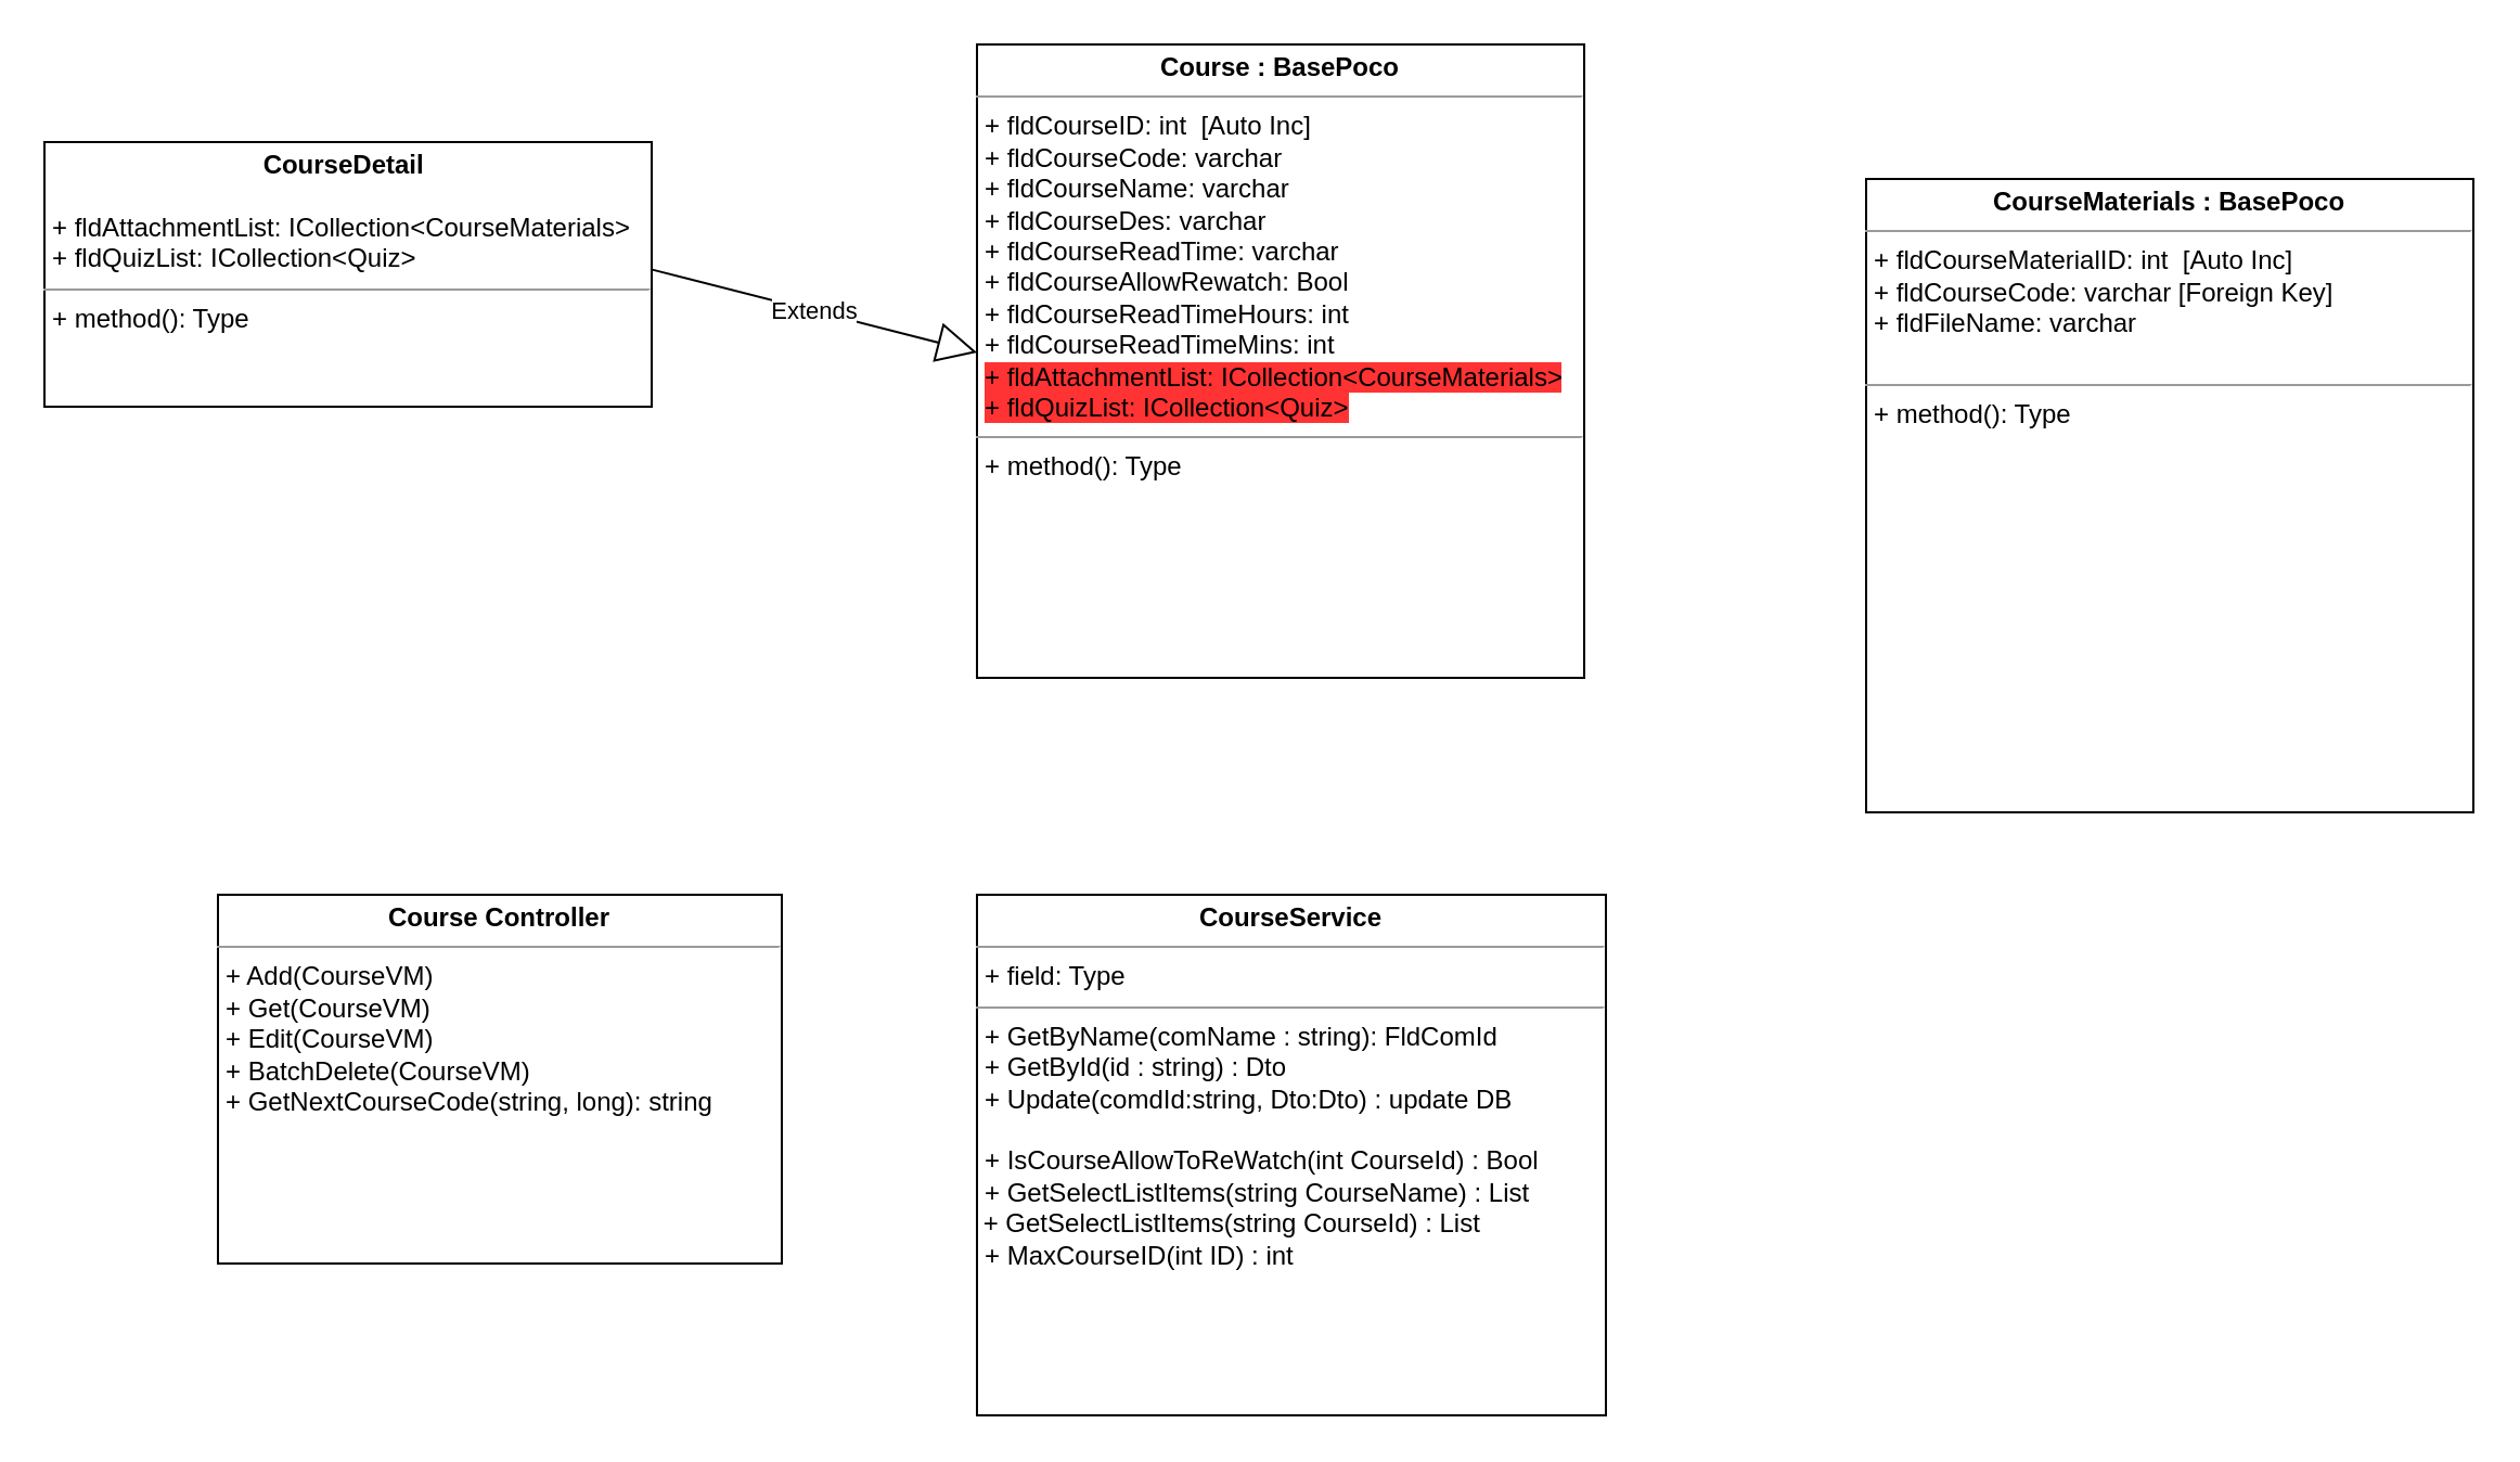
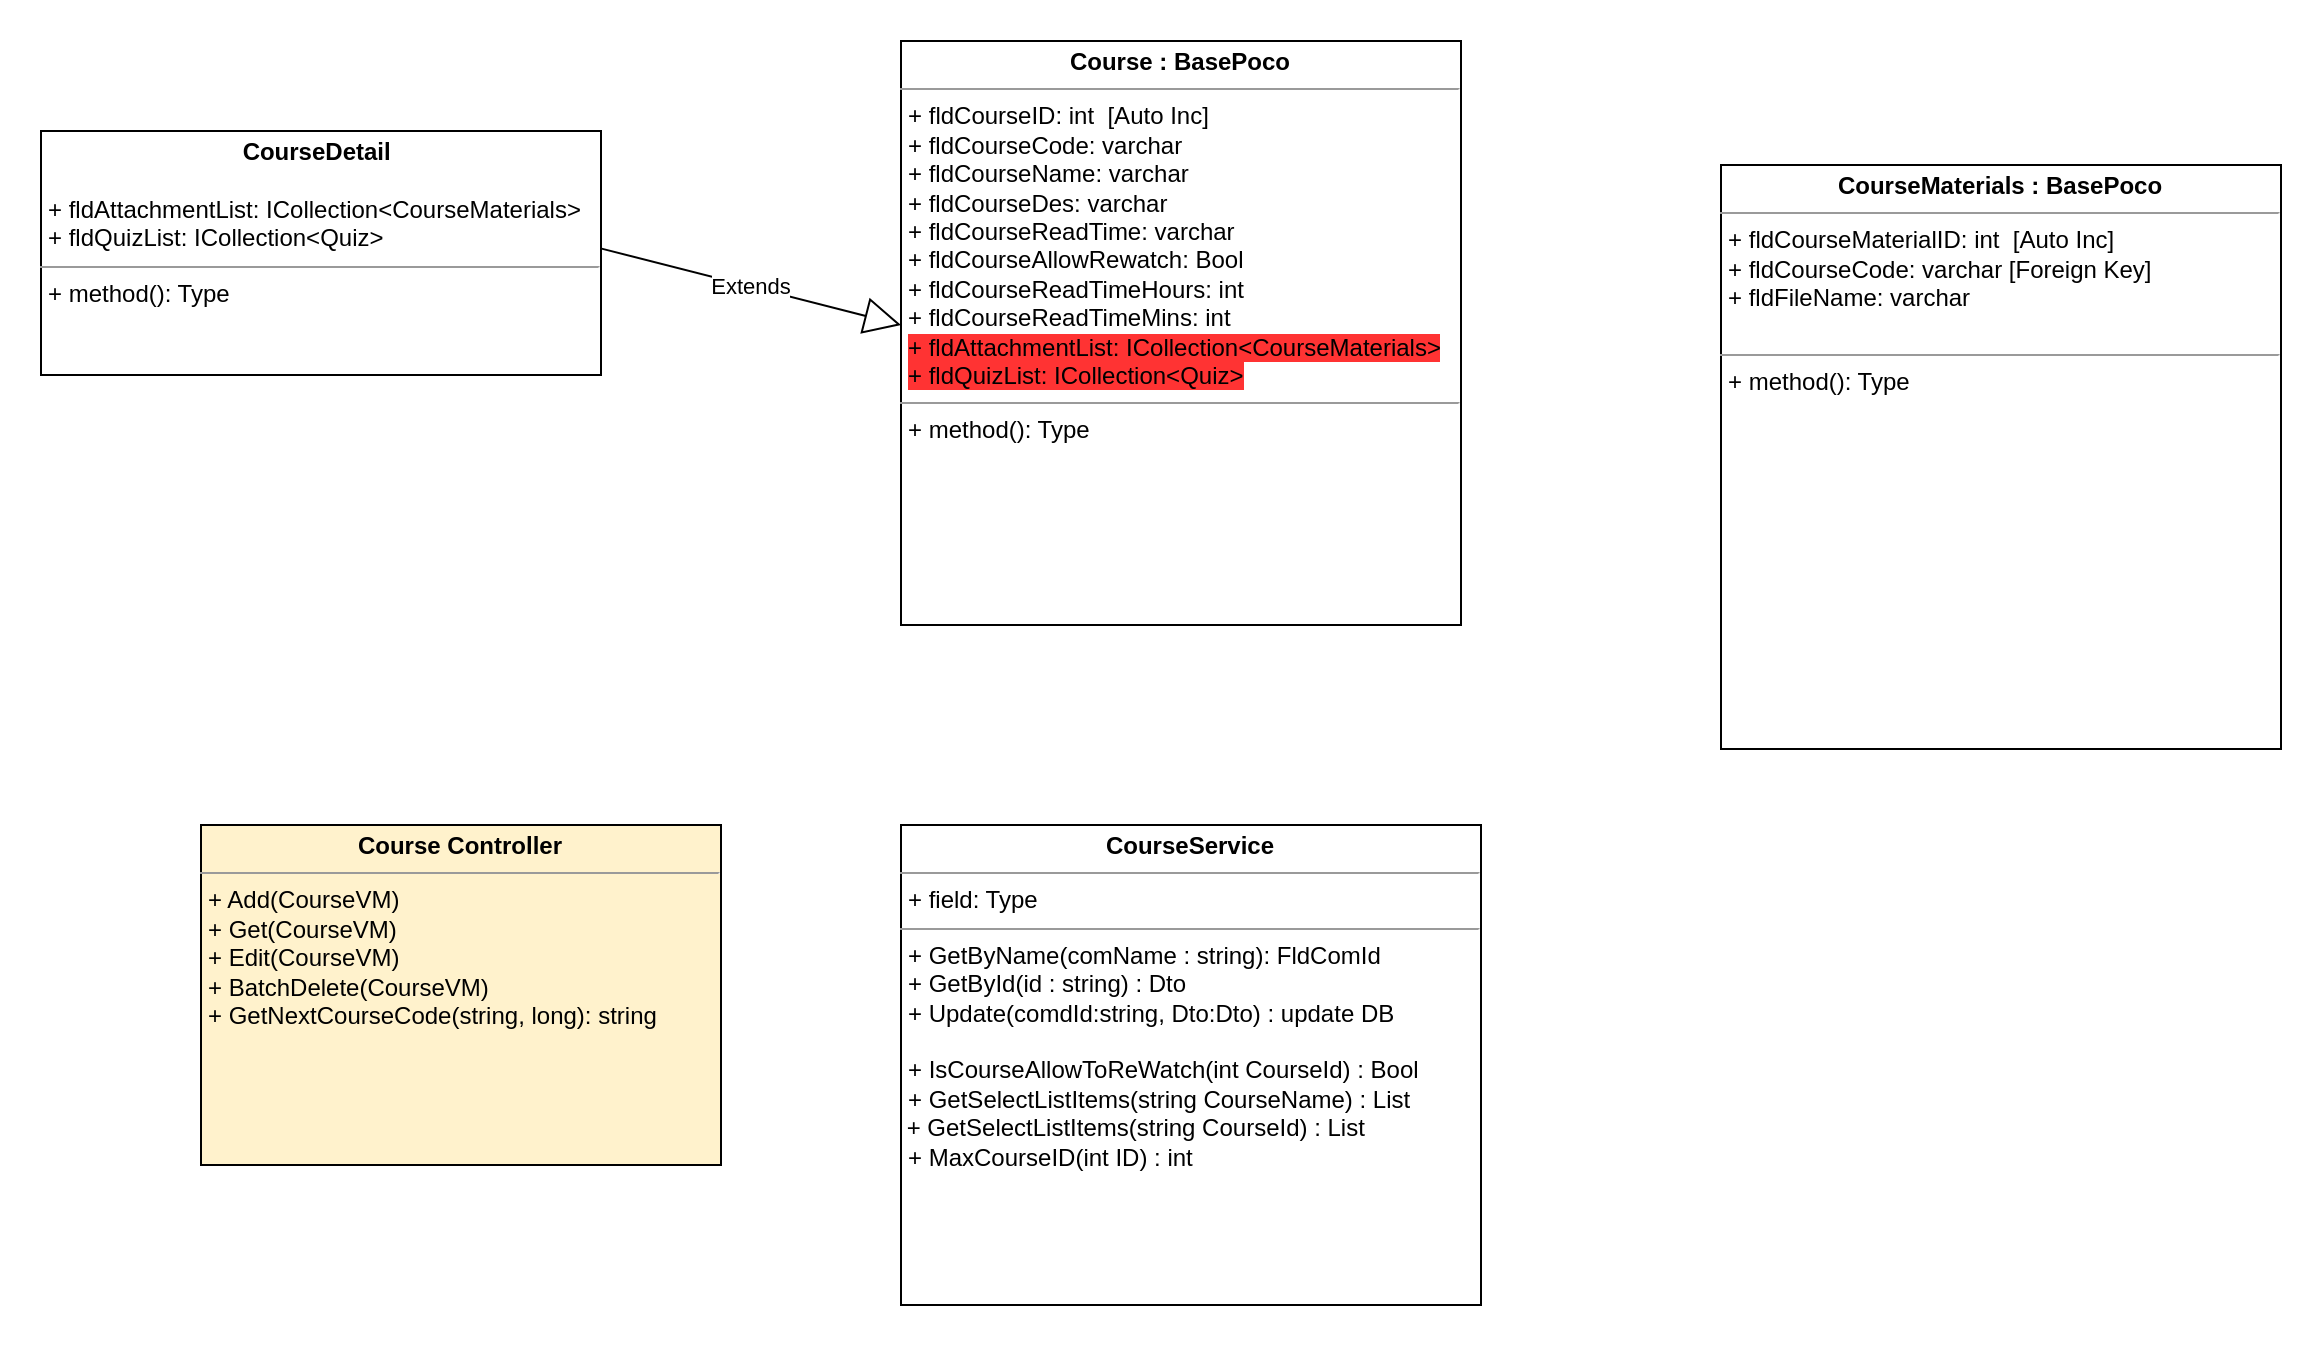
- <mxCell id="5" value="&lt;p style=&quot;margin:0px;margin-top:4px;text-align:center;&quot;&gt;&lt;b&gt;Course Controller&lt;/b&gt;&lt;/p&gt;&lt;hr size=&quot;1&quot;&gt;&lt;p style=&quot;margin:0px;margin-left:4px;&quot;&gt;+ Add(CourseVM)&lt;/p&gt;&lt;p style=&quot;margin:0px;margin-left:4px;&quot;&gt;+ Get(CourseVM)&lt;/p&gt;&lt;p style=&quot;margin:0px;margin-left:4px;&quot;&gt;+ Edit(CourseVM)&lt;/p&gt;&lt;p style=&quot;margin:0px;margin-left:4px;&quot;&gt;+ BatchDelete(CourseVM)&lt;/p&gt;&lt;p style=&quot;margin:0px;margin-left:4px;&quot;&gt;+ GetNextCourseCode(string, long): string&lt;/p&gt;" style="verticalAlign=top;align=left;overflow=fill;fontSize=12;fontFamily=Helvetica;html=1;whiteSpace=wrap;" parent="1" vertex="1"><mxGeometry x="100" y="412" width="260" height="170" as="geometry" /></mxCell>
+ <mxCell id="5" value="&lt;p style=&quot;margin:0px;margin-top:4px;text-align:center;&quot;&gt;&lt;b&gt;Course Controller&lt;/b&gt;&lt;/p&gt;&lt;hr size=&quot;1&quot;&gt;&lt;p style=&quot;margin:0px;margin-left:4px;&quot;&gt;+ Add(CourseVM)&lt;/p&gt;&lt;p style=&quot;margin:0px;margin-left:4px;&quot;&gt;+ Get(CourseVM)&lt;/p&gt;&lt;p style=&quot;margin:0px;margin-left:4px;&quot;&gt;+ Edit(CourseVM)&lt;/p&gt;&lt;p style=&quot;margin:0px;margin-left:4px;&quot;&gt;+ BatchDelete(CourseVM)&lt;/p&gt;&lt;p style=&quot;margin:0px;margin-left:4px;&quot;&gt;+ GetNextCourseCode(string, long): string&lt;/p&gt;" style="verticalAlign=top;align=left;overflow=fill;fontSize=12;fontFamily=Helvetica;html=1;whiteSpace=wrap;fillColor=#fff2cc;" parent="1" vertex="1"><mxGeometry x="100" y="412" width="260" height="170" as="geometry" /></mxCell>
